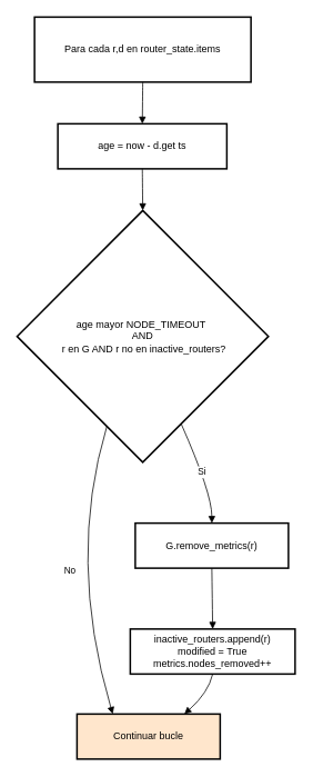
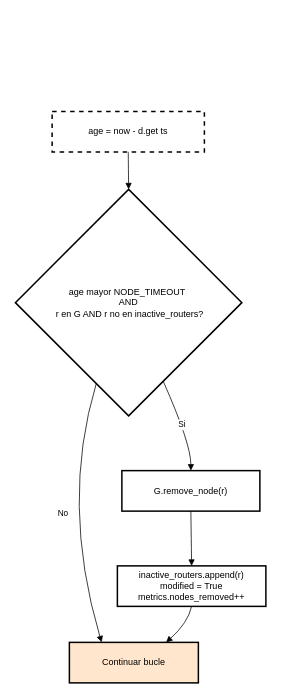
- <mxCell id="2" value="Para cada r,d en router_state.items" style="whiteSpace=wrap;strokeWidth=2;" vertex="1" parent="1"><mxGeometry x="41" y="20" width="260" height="78" as="geometry" /></mxCell>
- <mxCell id="7" value="" style="curved=1;startArrow=none;endArrow=block;exitX=0.5;exitY=1;entryX=0.5;entryY=0;rounded=0;exitDx=0;exitDy=0;" edge="1" parent="1" source="2" target="3"><mxGeometry relative="1" as="geometry"><Array as="points" /></mxGeometry></mxCell>
- <mxCell id="3" value="age = now - d.get ts" style="whiteSpace=wrap;strokeWidth=2;" vertex="1" parent="1"><mxGeometry x="69" y="148" width="203" height="54" as="geometry" /></mxCell>
+ <mxCell id="3" value="age = now - d.get ts" style="whiteSpace=wrap;strokeWidth=2;dashed=1;" vertex="1" parent="1"><mxGeometry x="69" y="148" width="203" height="54" as="geometry" /></mxCell>
- <mxCell id="5" value="G.remove_metrics(r)" style="whiteSpace=wrap;strokeWidth=2;" vertex="1" parent="1"><mxGeometry x="162" y="627" width="184" height="54" as="geometry" /></mxCell>
+ <mxCell id="5" value="G.remove_node(r)" style="whiteSpace=wrap;strokeWidth=2;" vertex="1" parent="1"><mxGeometry x="162" y="627" width="184" height="54" as="geometry" /></mxCell>
